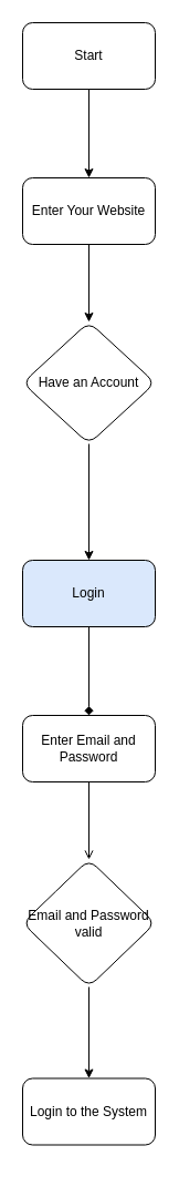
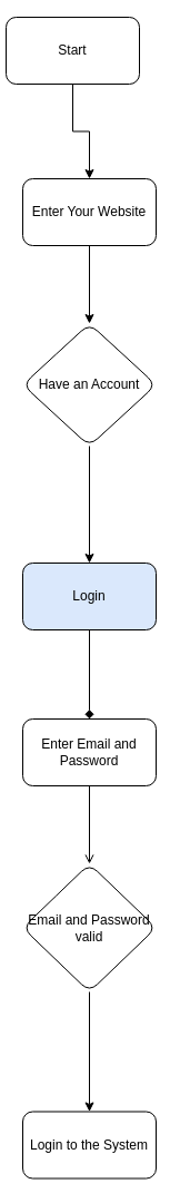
- <mxCell id="3" value="Start" style="rounded=1;whiteSpace=wrap;html=1;" vertex="1" parent="1"><mxGeometry x="20" y="20" width="120" height="60" as="geometry" /></mxCell>
+ <mxCell id="3" value="Start" style="rounded=1;whiteSpace=wrap;html=1;" vertex="1" parent="1"><mxGeometry x="5" y="15" width="120" height="60" as="geometry" /></mxCell>
- <mxCell id="14" value="Login to the System" style="whiteSpace=wrap;html=1;rounded=1;" vertex="1" parent="1"><mxGeometry x="20" y="972.5" width="120" height="60" as="geometry" /></mxCell>
+ <mxCell id="14" value="Login to the System" style="whiteSpace=wrap;html=1;rounded=1;" vertex="1" parent="1"><mxGeometry x="20" y="997.5" width="120" height="60" as="geometry" /></mxCell>
